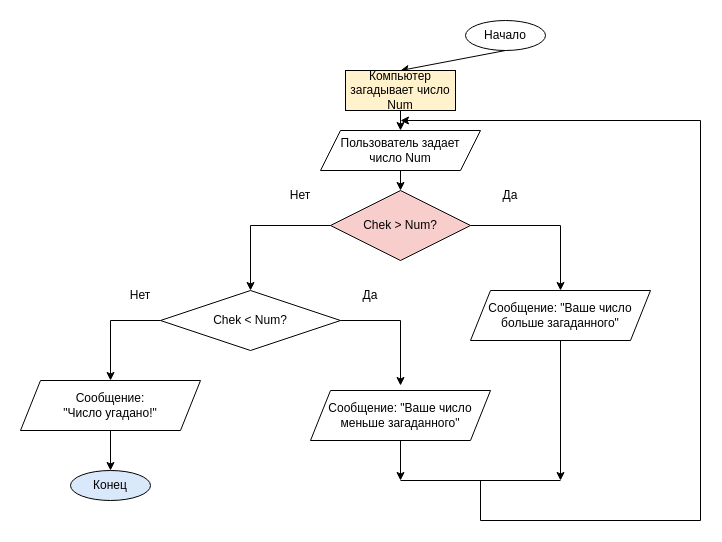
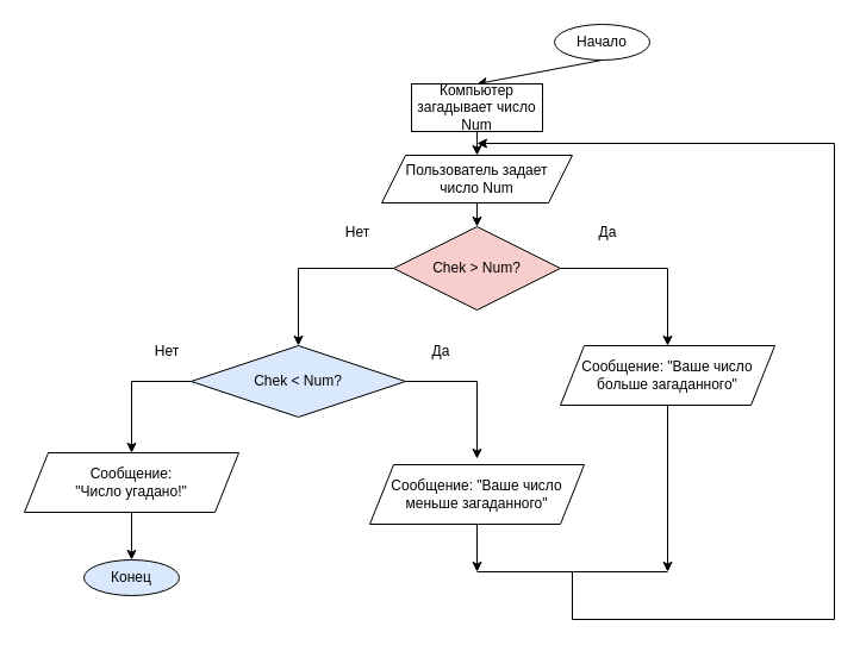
- <mxCell id="4" value="Компьютер загадывает число Num" style="rounded=0;whiteSpace=wrap;html=1;fillColor=#fff2cc;" vertex="1" parent="1"><mxGeometry x="345" y="70" width="110" height="40" as="geometry" /></mxCell>
+ <mxCell id="4" value="Компьютер загадывает число Num" style="rounded=0;whiteSpace=wrap;html=1;" vertex="1" parent="1"><mxGeometry x="345" y="70" width="110" height="40" as="geometry" /></mxCell>
- <mxCell id="12" value="Chek &amp;lt; Num?" style="rhombus;whiteSpace=wrap;html=1;" vertex="1" parent="1"><mxGeometry x="160" y="290" width="180" height="60" as="geometry" /></mxCell>
+ <mxCell id="12" value="Chek &amp;lt; Num?" style="rhombus;whiteSpace=wrap;html=1;fillColor=#dae8fc;" vertex="1" parent="1"><mxGeometry x="160" y="290" width="180" height="60" as="geometry" /></mxCell>
